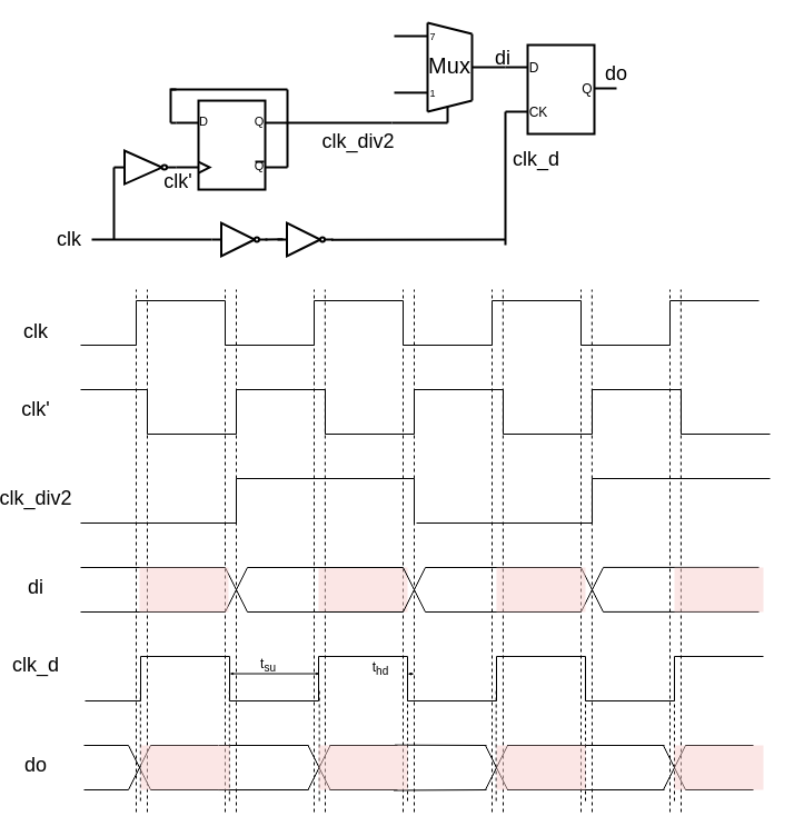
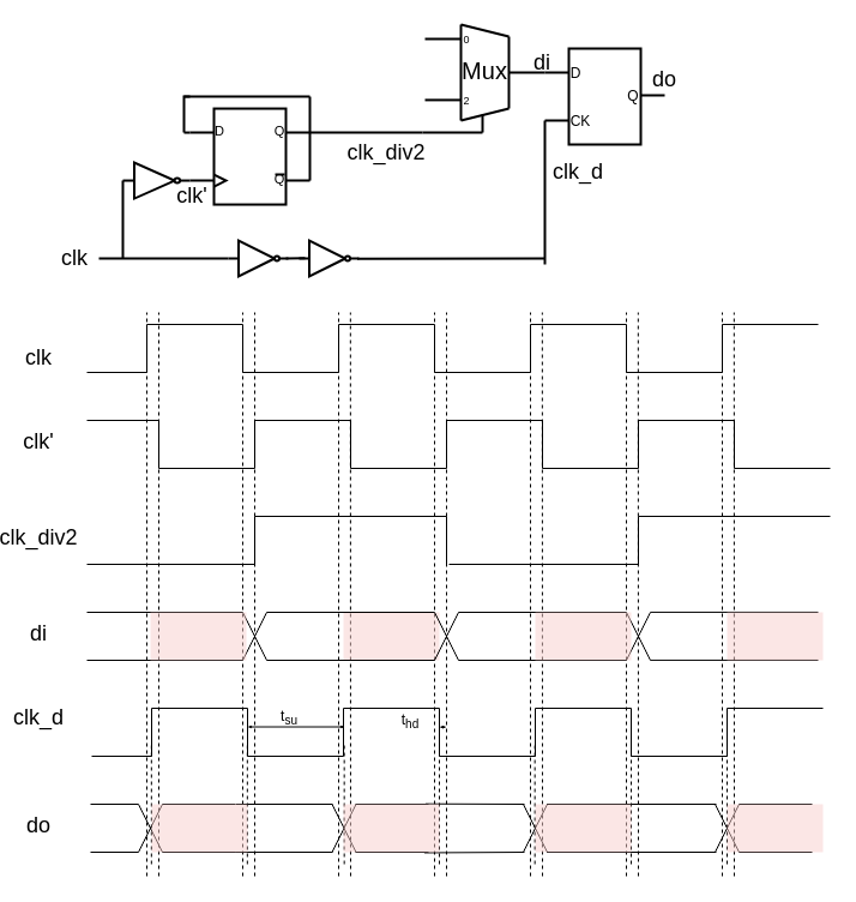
- <mxCell id="37" value="&lt;font style=&quot;font-size: 9px;&quot;&gt;7&lt;/font&gt;" style="text;html=1;strokeColor=none;fillColor=none;align=center;verticalAlign=middle;whiteSpace=wrap;rounded=0;fontSize=20;strokeWidth=2;" vertex="1" parent="1"><mxGeometry x="382" y="20" width="10" height="15" as="geometry" /></mxCell>
+ <mxCell id="37" value="&lt;font style=&quot;font-size: 9px;&quot;&gt;0&lt;/font&gt;" style="text;html=1;strokeColor=none;fillColor=none;align=center;verticalAlign=middle;whiteSpace=wrap;rounded=0;fontSize=20;strokeWidth=2;" vertex="1" parent="1"><mxGeometry x="382" y="20" width="10" height="15" as="geometry" /></mxCell>
- <mxCell id="38" value="&lt;font style=&quot;font-size: 9px;&quot;&gt;1&lt;/font&gt;" style="text;html=1;strokeColor=none;fillColor=none;align=center;verticalAlign=middle;whiteSpace=wrap;rounded=0;fontSize=20;strokeWidth=2;" vertex="1" parent="1"><mxGeometry x="382" y="71" width="10" height="15" as="geometry" /></mxCell>
+ <mxCell id="38" value="&lt;font style=&quot;font-size: 9px;&quot;&gt;2&lt;/font&gt;" style="text;html=1;strokeColor=none;fillColor=none;align=center;verticalAlign=middle;whiteSpace=wrap;rounded=0;fontSize=20;strokeWidth=2;" vertex="1" parent="1"><mxGeometry x="382" y="71" width="10" height="15" as="geometry" /></mxCell>
